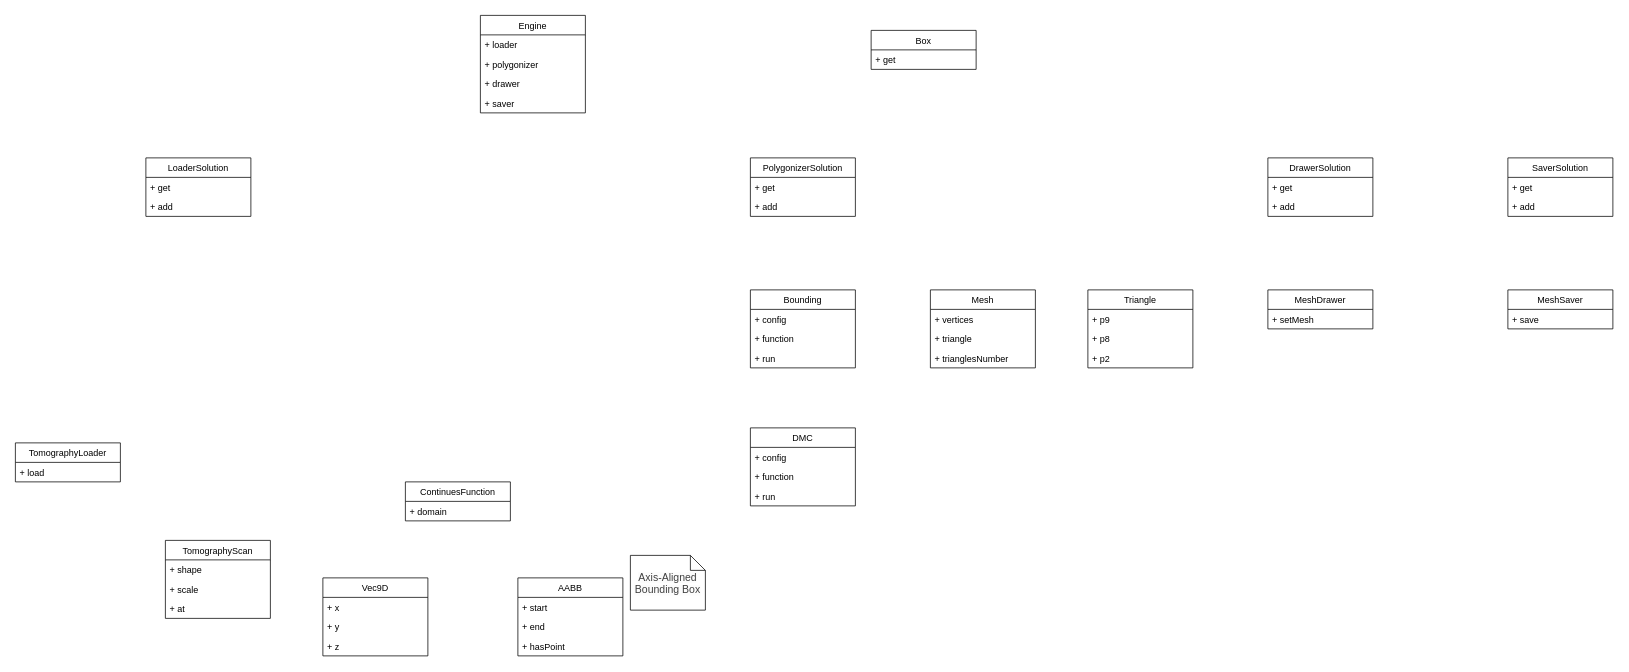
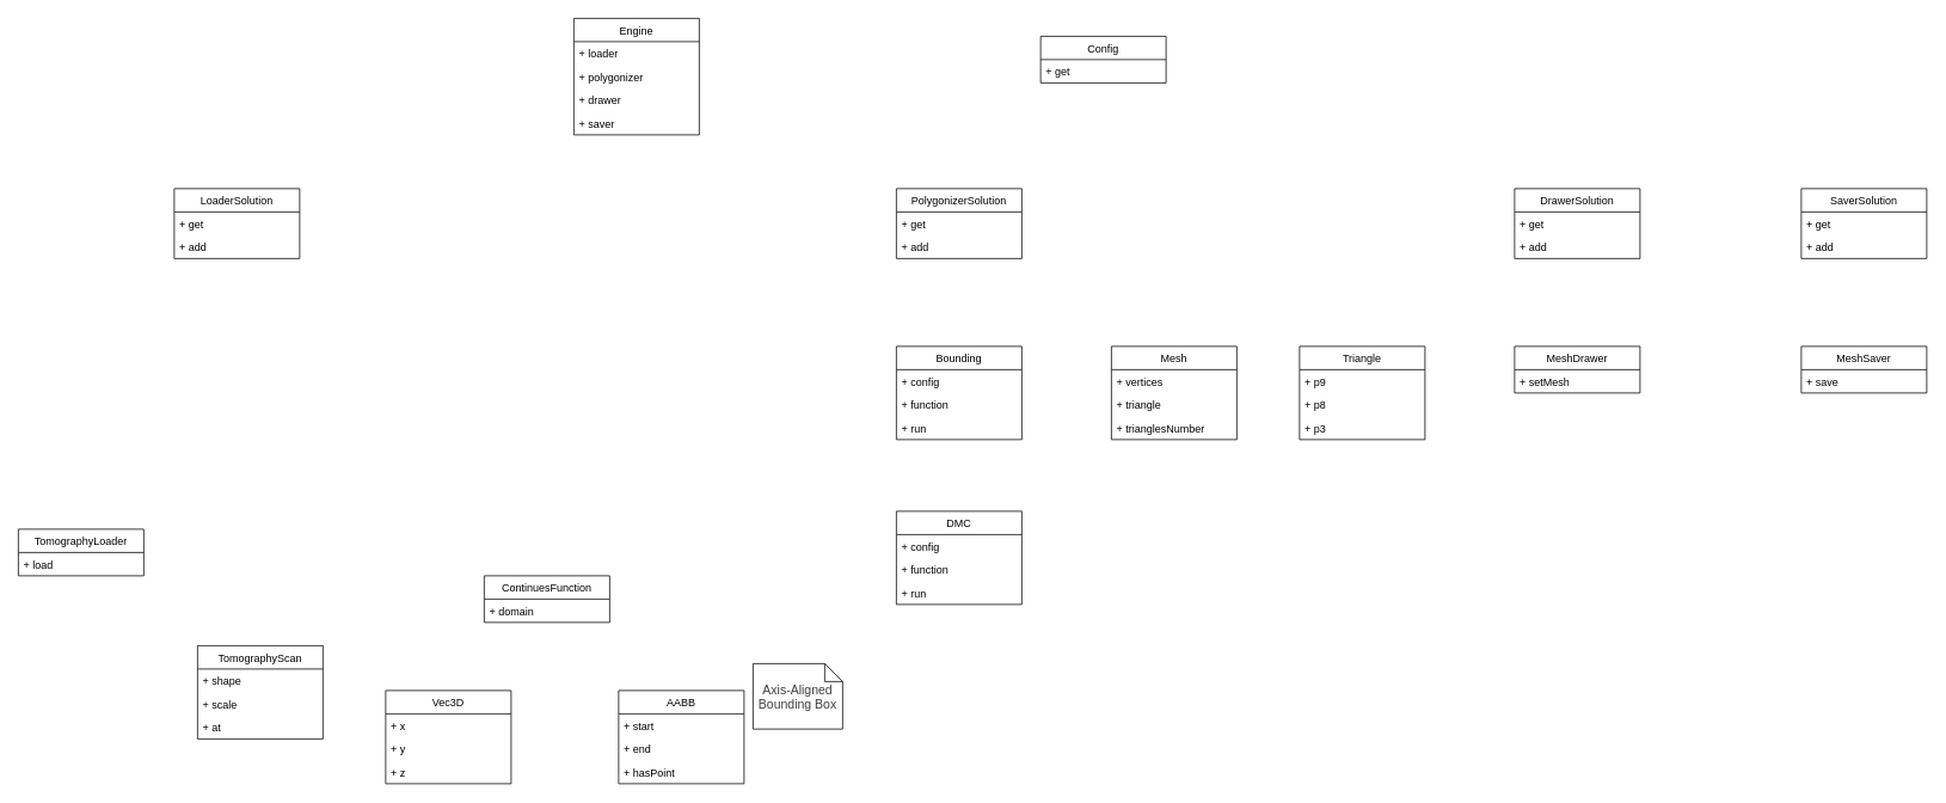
- <mxCell id="31" value="Box" style="swimlane;fontStyle=0;childLayout=stackLayout;horizontal=1;startSize=26;fillColor=none;horizontalStack=0;resizeParent=1;resizeParentMax=0;resizeLast=0;collapsible=1;marginBottom=0;" vertex="1" parent="1"><mxGeometry x="1161" y="40" width="140" height="52" as="geometry"><mxRectangle x="1110" y="388" width="90" height="26" as="alternateBounds" /></mxGeometry></mxCell>
+ <mxCell id="31" value="Config" style="swimlane;fontStyle=0;childLayout=stackLayout;horizontal=1;startSize=26;fillColor=none;horizontalStack=0;resizeParent=1;resizeParentMax=0;resizeLast=0;collapsible=1;marginBottom=0;" vertex="1" parent="1"><mxGeometry x="1161" y="40" width="140" height="52" as="geometry"><mxRectangle x="1110" y="388" width="90" height="26" as="alternateBounds" /></mxGeometry></mxCell>
- <mxCell id="40" value="+ p2" style="text;strokeColor=none;fillColor=none;align=left;verticalAlign=top;spacingLeft=4;spacingRight=4;overflow=hidden;rotatable=0;points=[[0,0.5],[1,0.5]];portConstraint=eastwest;" vertex="1" parent="37"><mxGeometry y="78" width="140" height="26" as="geometry" /></mxCell>
+ <mxCell id="40" value="+ p3" style="text;strokeColor=none;fillColor=none;align=left;verticalAlign=top;spacingLeft=4;spacingRight=4;overflow=hidden;rotatable=0;points=[[0,0.5],[1,0.5]];portConstraint=eastwest;" vertex="1" parent="37"><mxGeometry y="78" width="140" height="26" as="geometry" /></mxCell>
- <mxCell id="22" value="Vec9D" style="swimlane;fontStyle=0;childLayout=stackLayout;horizontal=1;startSize=26;fillColor=none;horizontalStack=0;resizeParent=1;resizeParentMax=0;resizeLast=0;collapsible=1;marginBottom=0;" vertex="1" parent="1"><mxGeometry x="430" y="770" width="140" height="104" as="geometry" /></mxCell>
+ <mxCell id="22" value="Vec3D" style="swimlane;fontStyle=0;childLayout=stackLayout;horizontal=1;startSize=26;fillColor=none;horizontalStack=0;resizeParent=1;resizeParentMax=0;resizeLast=0;collapsible=1;marginBottom=0;" vertex="1" parent="1"><mxGeometry x="430" y="770" width="140" height="104" as="geometry" /></mxCell>
